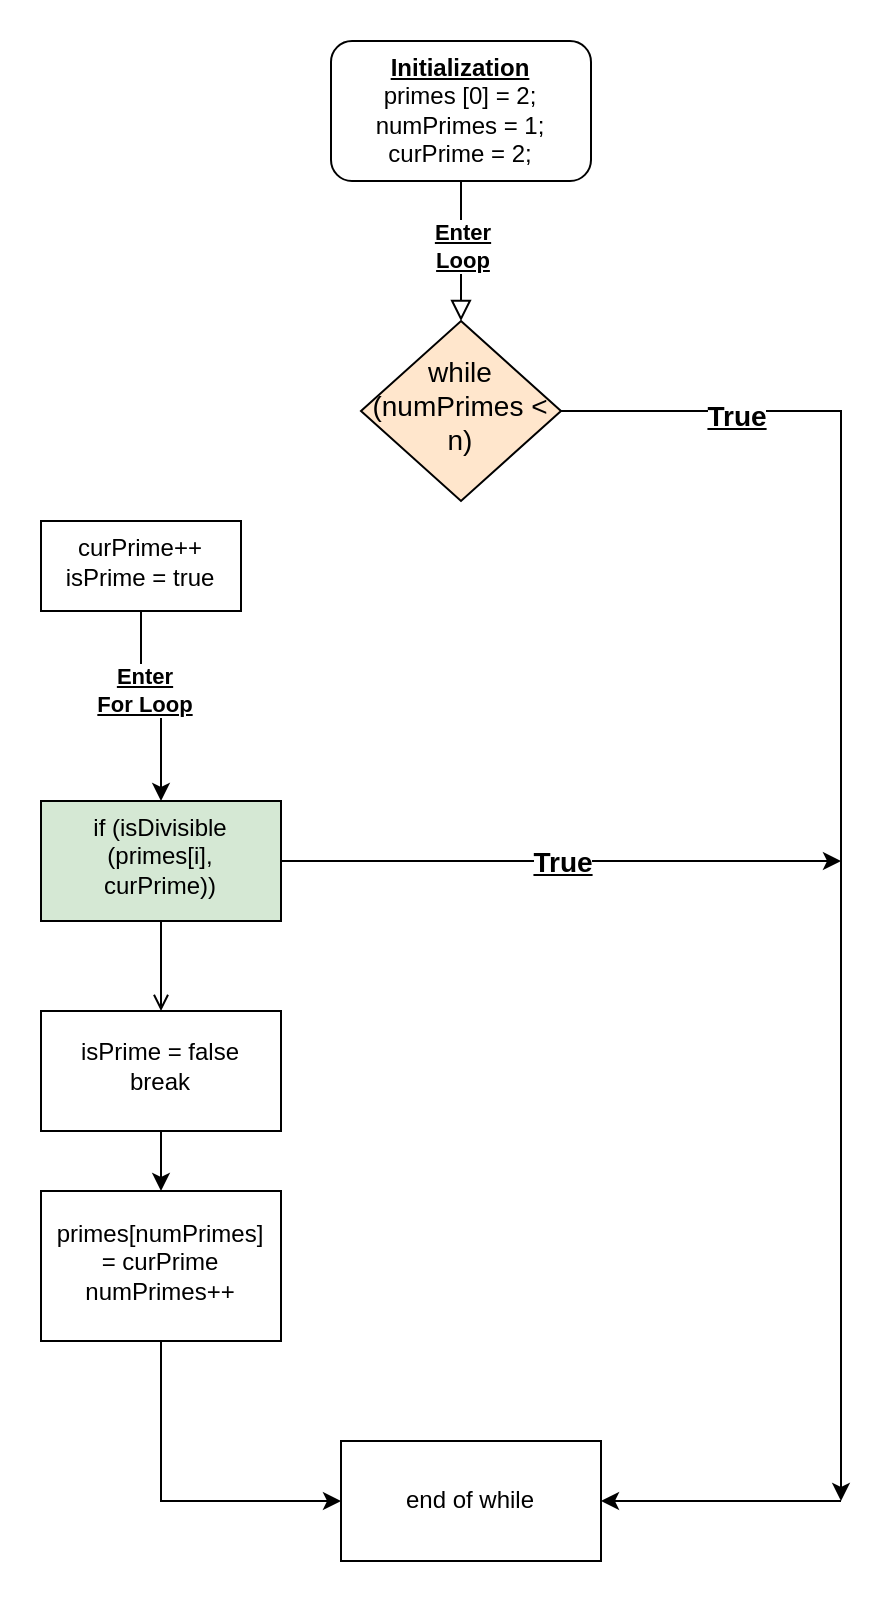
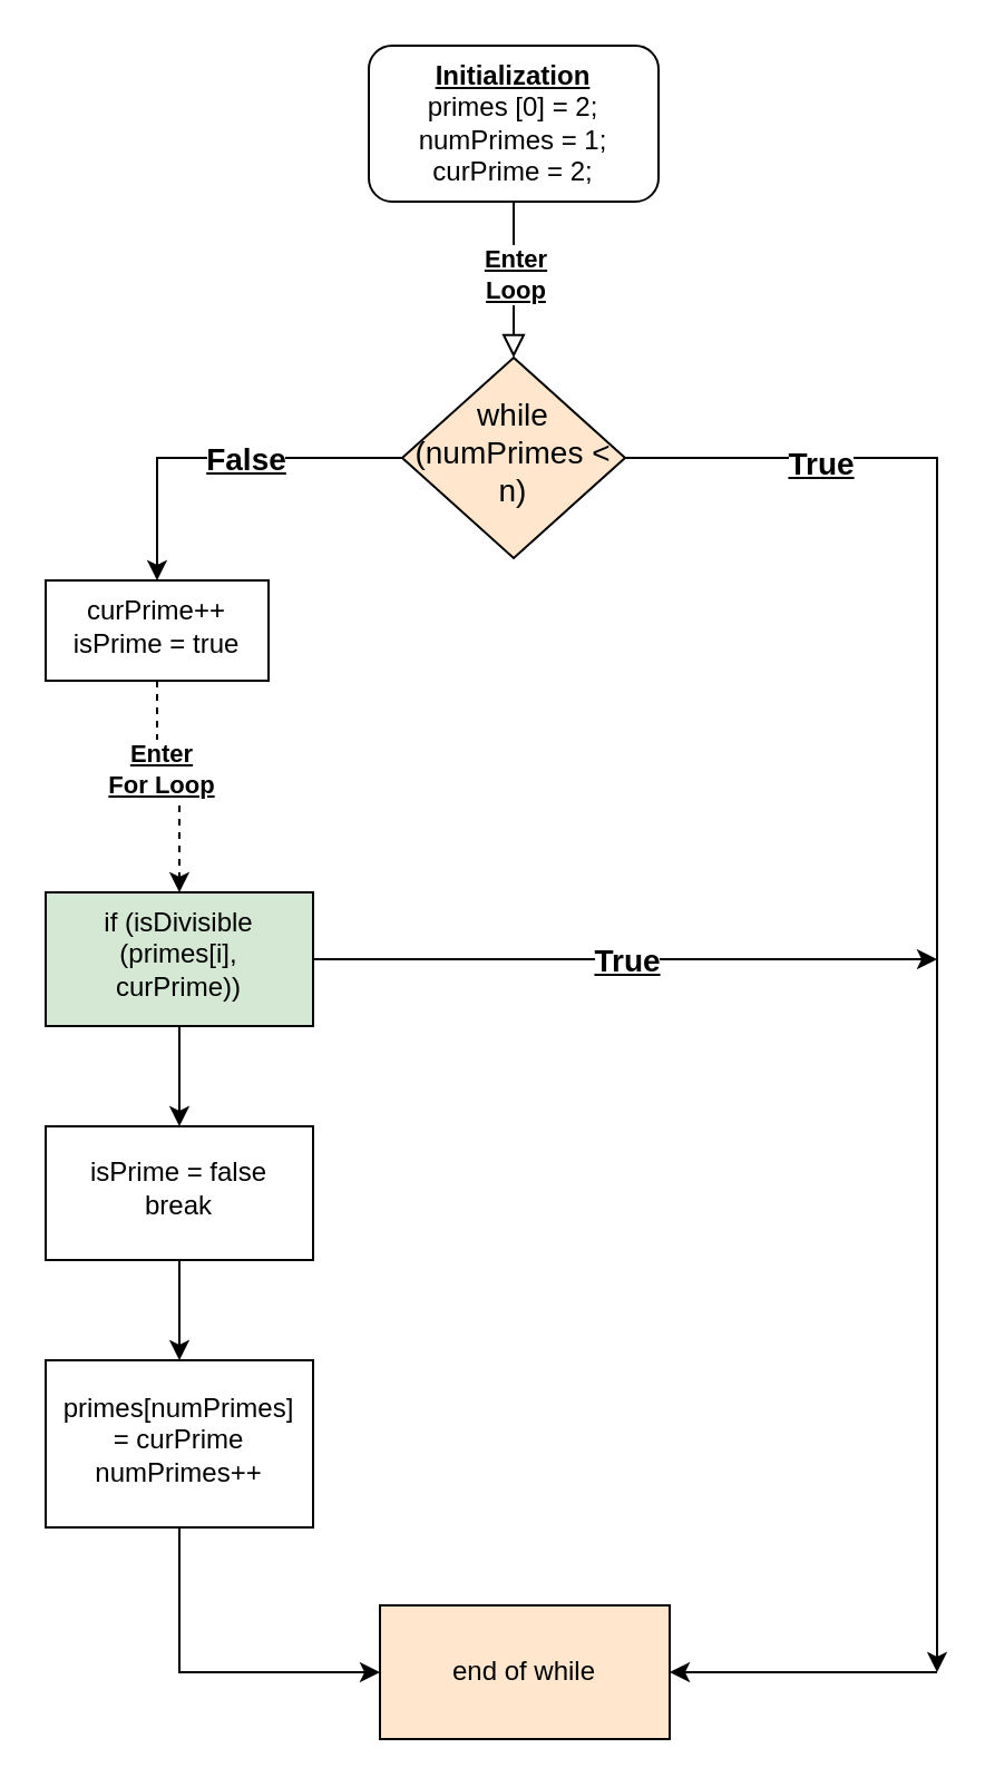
+ <mxCell id="5" value="" style="edgeStyle=orthogonalEdgeStyle;rounded=0;orthogonalLoop=1;jettySize=auto;html=1;" edge="1" parent="1" source="9" target="12"><mxGeometry relative="1" as="geometry" /></mxCell>
+ <mxCell id="6" value="&lt;b&gt;&lt;u&gt;&lt;font style=&quot;font-size: 14px;&quot;&gt;False&lt;/font&gt;&lt;/u&gt;&lt;/b&gt;" style="edgeLabel;html=1;align=center;verticalAlign=middle;resizable=0;points=[];" vertex="1" connectable="0" parent="5"><mxGeometry x="-0.141" relative="1" as="geometry"><mxPoint as="offset" /></mxGeometry></mxCell>
- <mxCell id="10" value="" style="edgeStyle=orthogonalEdgeStyle;rounded=0;orthogonalLoop=1;jettySize=auto;html=1;" edge="1" parent="1" source="12" target="14"><mxGeometry relative="1" as="geometry" /></mxCell>
+ <mxCell id="10" value="" style="edgeStyle=orthogonalEdgeStyle;rounded=0;orthogonalLoop=1;jettySize=auto;html=1;dashed=1;" edge="1" parent="1" source="12" target="14"><mxGeometry relative="1" as="geometry" /></mxCell>
- <mxCell id="13" value="" style="edgeStyle=orthogonalEdgeStyle;rounded=0;orthogonalLoop=1;jettySize=auto;html=1;endArrow=open;" edge="1" parent="1" source="14" target="16"><mxGeometry relative="1" as="geometry" /></mxCell>
+ <mxCell id="13" value="" style="edgeStyle=orthogonalEdgeStyle;rounded=0;orthogonalLoop=1;jettySize=auto;html=1;" edge="1" parent="1" source="14" target="16"><mxGeometry relative="1" as="geometry" /></mxCell>
- <mxCell id="19" value="primes[numPrimes] = curPrime&lt;div&gt;numPrimes++&lt;/div&gt;" style="whiteSpace=wrap;html=1;shadow=0;strokeWidth=1;spacing=6;spacingTop=-4;" vertex="1" parent="1"><mxGeometry x="20" y="595" width="120" height="75" as="geometry" /></mxCell>
+ <mxCell id="19" value="primes[numPrimes] = curPrime&lt;div&gt;numPrimes++&lt;/div&gt;" style="whiteSpace=wrap;html=1;shadow=0;strokeWidth=1;spacing=6;spacingTop=-4;" vertex="1" parent="1"><mxGeometry x="20" y="610" width="120" height="75" as="geometry" /></mxCell>
- <mxCell id="22" value="end of while" style="rounded=0;whiteSpace=wrap;html=1;" vertex="1" parent="1"><mxGeometry x="170" y="720" width="130" height="60" as="geometry" /></mxCell>
+ <mxCell id="22" value="end of while" style="rounded=0;whiteSpace=wrap;html=1;fillColor=#ffe6cc;" vertex="1" parent="1"><mxGeometry x="170" y="720" width="130" height="60" as="geometry" /></mxCell>
